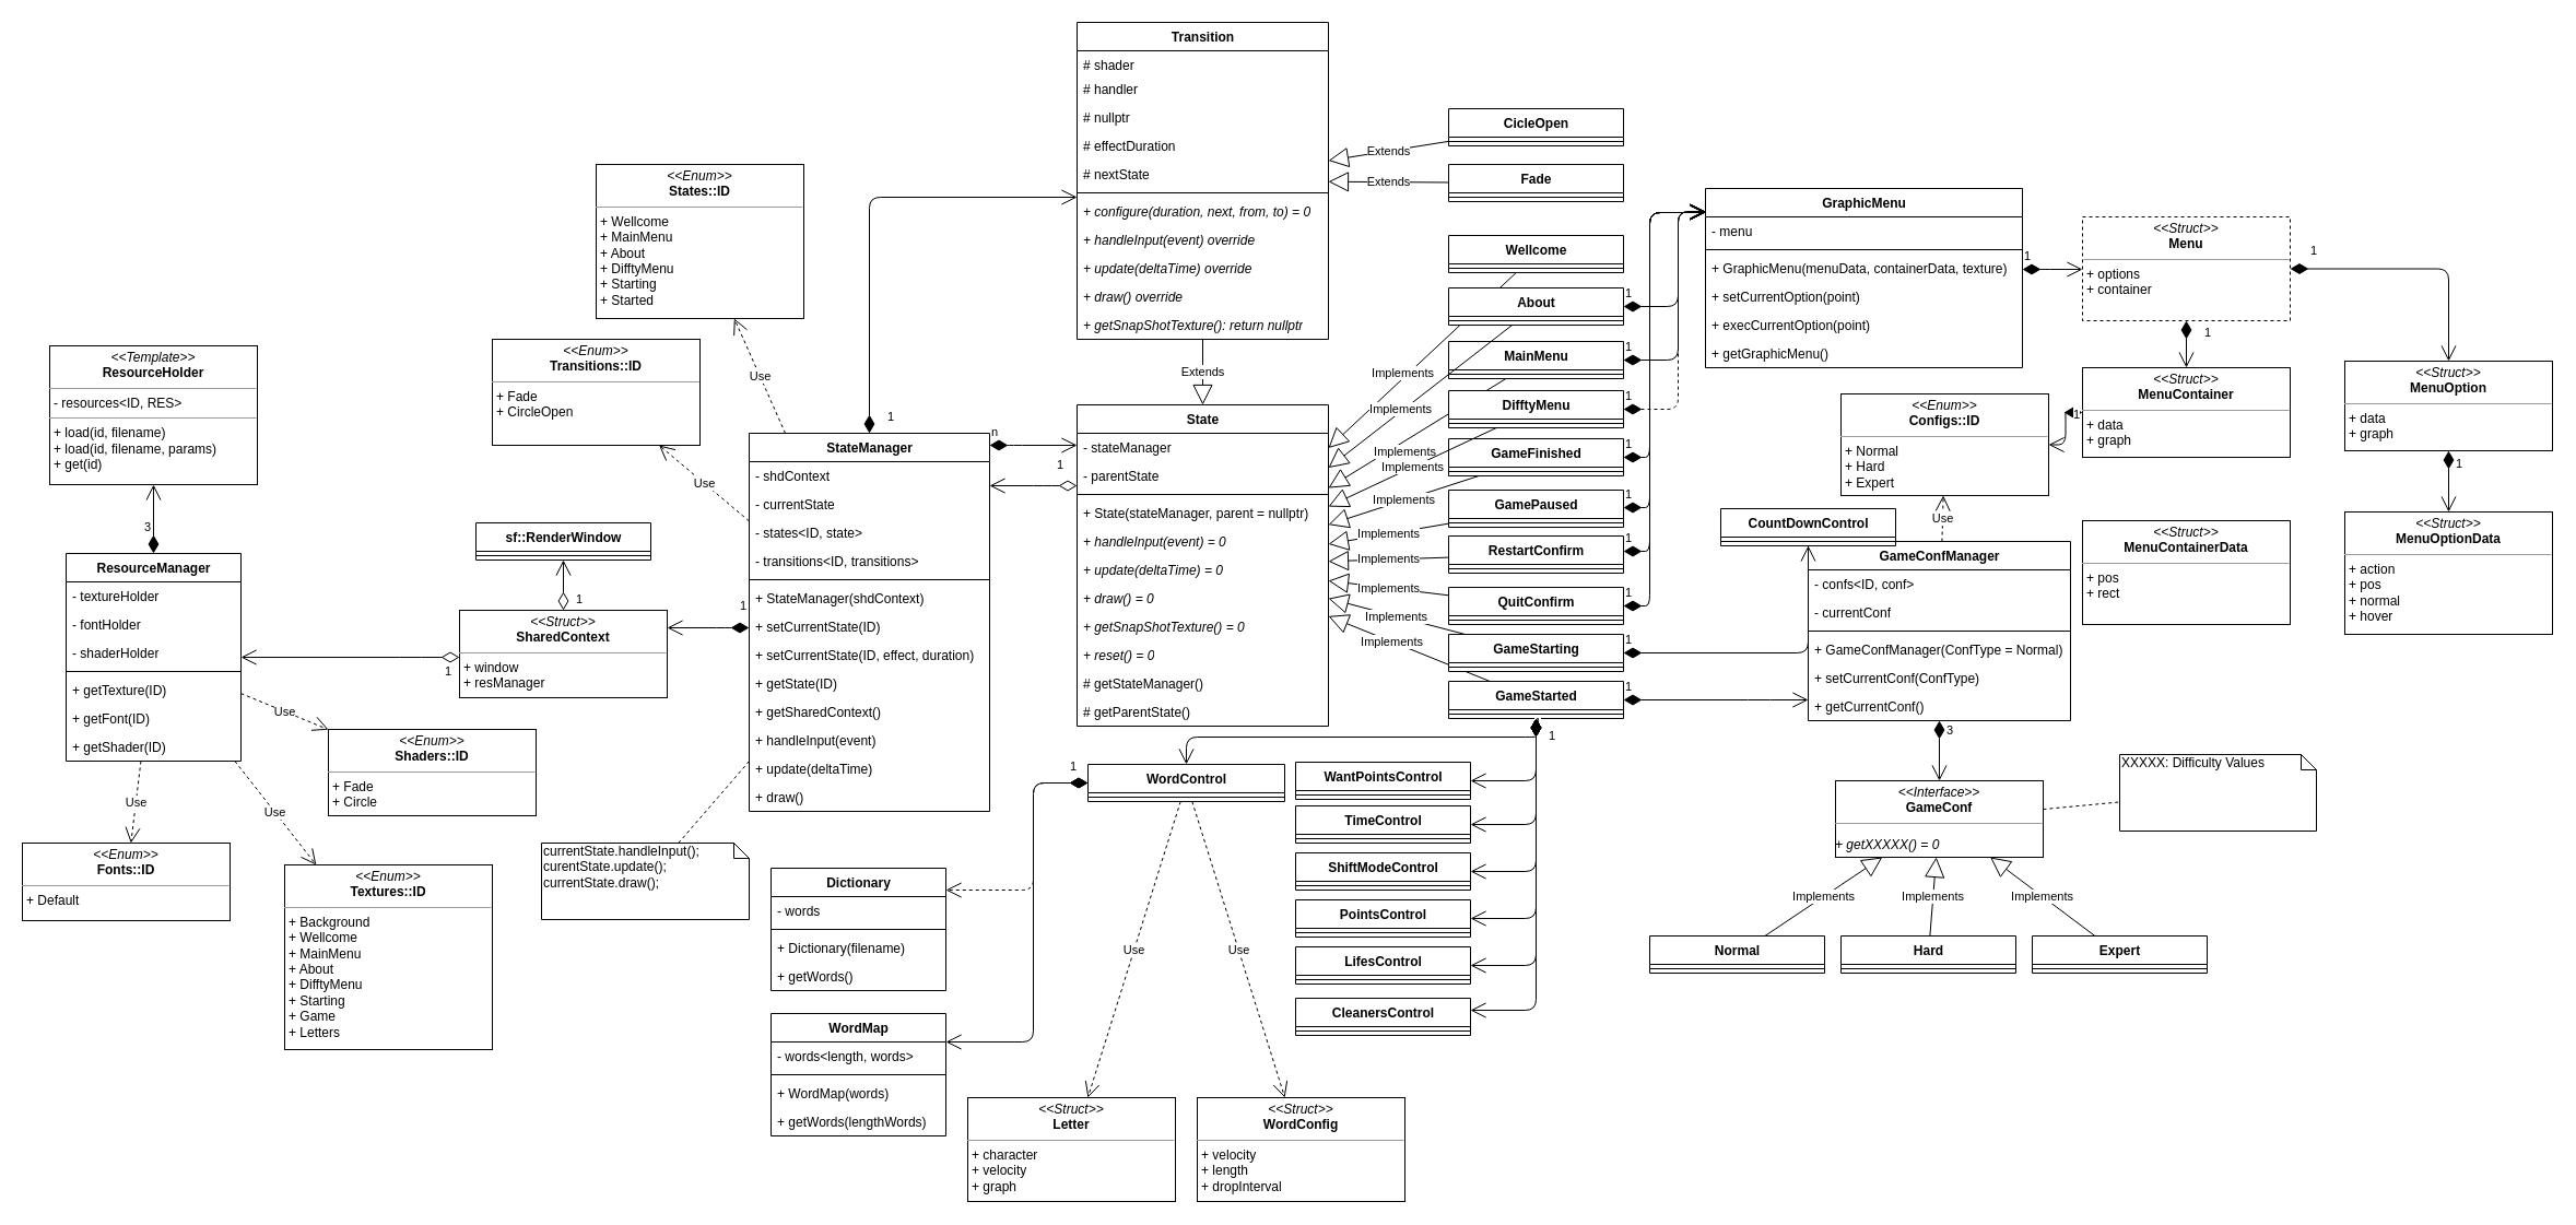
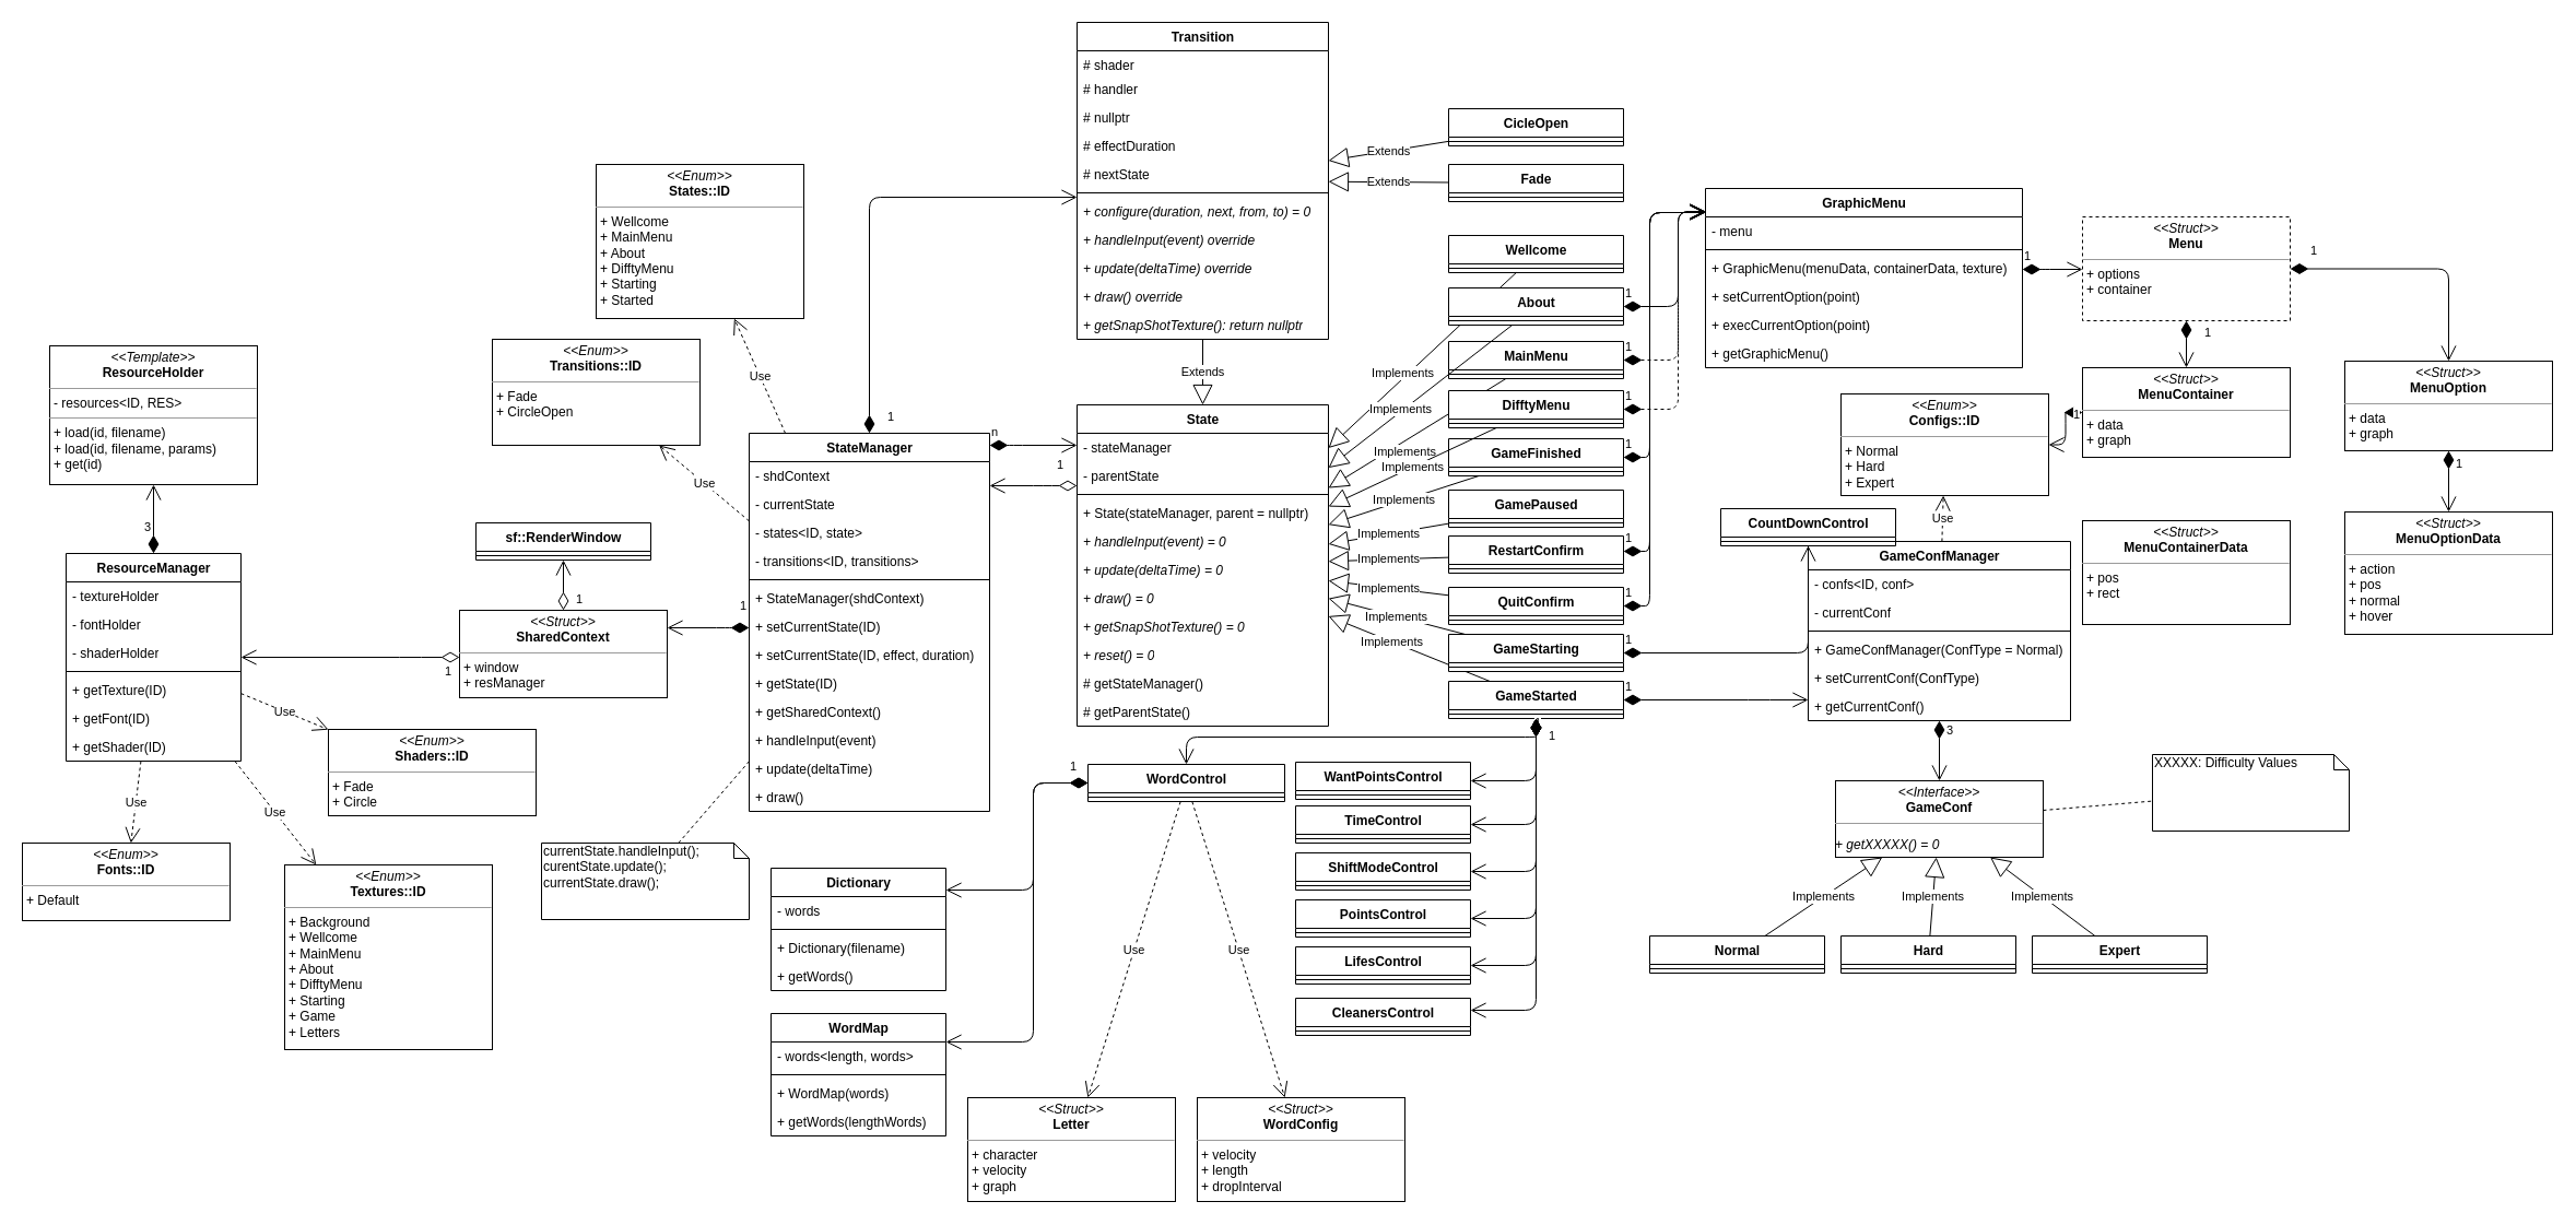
- <mxCell id="158" value="1" style="endArrow=open;html=1;endSize=12;startArrow=diamondThin;startSize=14;startFill=1;edgeStyle=orthogonalEdgeStyle;align=left;verticalAlign=bottom;" parent="1" source="30" target="151" edge="1"><mxGeometry x="-1" y="3" relative="1" as="geometry"><mxPoint x="1465" y="303" as="sourcePoint" /><mxPoint x="1625" y="303" as="targetPoint" /><Array as="points"><mxPoint x="1535" y="329" /><mxPoint x="1535" y="193" /></Array></mxGeometry></mxCell>
+ <mxCell id="158" value="1" style="endArrow=open;html=1;endSize=12;startArrow=diamondThin;startSize=14;startFill=1;edgeStyle=orthogonalEdgeStyle;align=left;verticalAlign=bottom;dashed=1;" parent="1" source="30" target="151" edge="1"><mxGeometry x="-1" y="3" relative="1" as="geometry"><mxPoint x="1465" y="303" as="sourcePoint" /><mxPoint x="1625" y="303" as="targetPoint" /><Array as="points"><mxPoint x="1535" y="329" /><mxPoint x="1535" y="193" /></Array></mxGeometry></mxCell>
- <mxCell id="191" value="1" style="endArrow=open;html=1;endSize=12;startArrow=diamondThin;startSize=14;startFill=1;edgeStyle=orthogonalEdgeStyle;align=left;verticalAlign=bottom;" edge="1" parent="1" source="86" target="151"><mxGeometry x="-1" y="3" relative="1" as="geometry"><mxPoint x="1495" y="384" as="sourcePoint" /><mxPoint x="1570" y="203" as="targetPoint" /><Array as="points"><mxPoint x="1509" y="464" /><mxPoint x="1509" y="194" /></Array></mxGeometry></mxCell>
- <mxCell id="116" value="XXXXX: Difficulty Values" style="shape=note;whiteSpace=wrap;html=1;size=14;verticalAlign=top;align=left;spacingTop=-6;" parent="1" vertex="1"><mxGeometry x="1939" y="690" width="180" height="70" as="geometry" /></mxCell>
+ <mxCell id="116" value="XXXXX: Difficulty Values" style="shape=note;whiteSpace=wrap;html=1;size=14;verticalAlign=top;align=left;spacingTop=-6;" parent="1" vertex="1"><mxGeometry x="1969" y="690" width="180" height="70" as="geometry" /></mxCell>
- <mxCell id="105" value="1" style="endArrow=open;html=1;endSize=12;startArrow=diamondThin;startSize=14;startFill=1;edgeStyle=orthogonalEdgeStyle;align=left;verticalAlign=bottom;dashed=1;" parent="1" source="103" target="93" edge="1"><mxGeometry x="-0.842" y="-6" relative="1" as="geometry"><mxPoint x="730" y="705" as="sourcePoint" /><mxPoint x="890" y="705" as="targetPoint" /><mxPoint as="offset" /><Array as="points"><mxPoint x="945" y="716" /><mxPoint x="945" y="814" /></Array></mxGeometry></mxCell>
+ <mxCell id="105" value="1" style="endArrow=open;html=1;endSize=12;startArrow=diamondThin;startSize=14;startFill=1;edgeStyle=orthogonalEdgeStyle;align=left;verticalAlign=bottom;" parent="1" source="103" target="93" edge="1"><mxGeometry x="-0.842" y="-6" relative="1" as="geometry"><mxPoint x="730" y="705" as="sourcePoint" /><mxPoint x="890" y="705" as="targetPoint" /><mxPoint as="offset" /><Array as="points"><mxPoint x="945" y="716" /><mxPoint x="945" y="814" /></Array></mxGeometry></mxCell>
